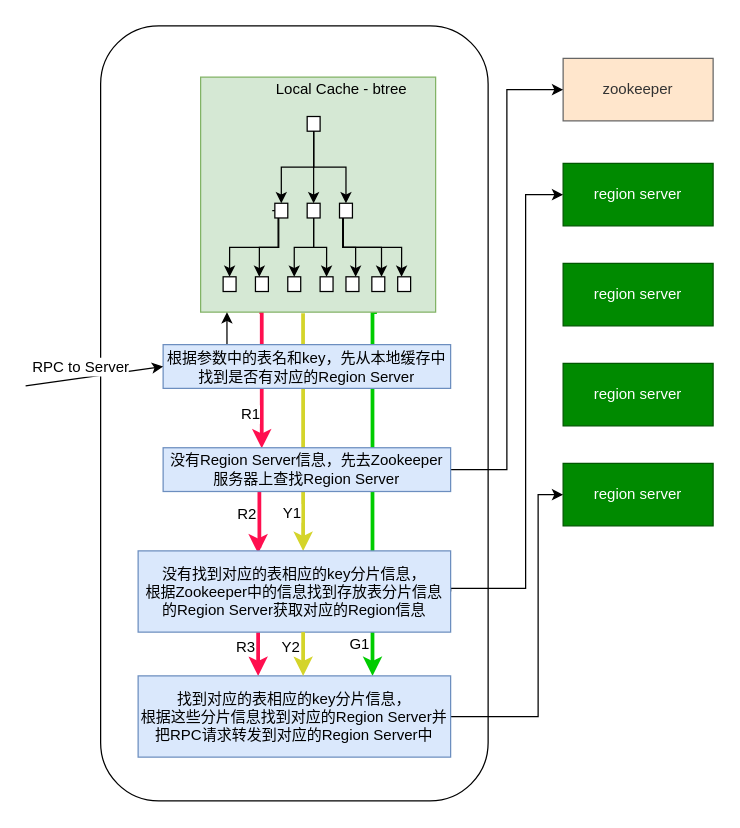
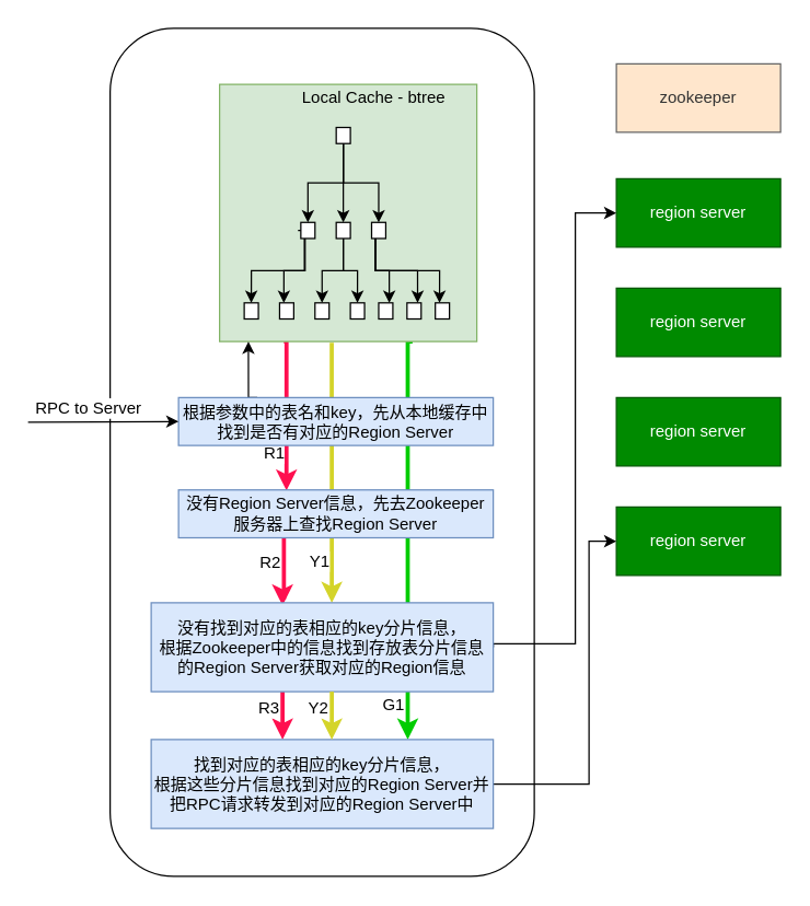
- <mxCell id="42" style="edgeStyle=orthogonalEdgeStyle;rounded=0;orthogonalLoop=1;jettySize=auto;html=1;exitX=1;exitY=0.5;exitDx=0;exitDy=0;entryX=0;entryY=0.5;entryDx=0;entryDy=0;" parent="1" source="45" target="11" edge="1"><mxGeometry relative="1" as="geometry" /></mxCell>
- <mxCell id="39" value="根据参数中的表名和key，先从本地缓存中找到是否有对应的Region Server" style="text;html=1;strokeColor=#6c8ebf;fillColor=#dae8fc;align=center;verticalAlign=middle;whiteSpace=wrap;rounded=0;" parent="1" vertex="1"><mxGeometry x="130" y="275" width="230" height="35" as="geometry" /></mxCell>
+ <mxCell id="39" value="根据参数中的表名和key，先从本地缓存中找到是否有对应的Region Server" style="text;html=1;strokeColor=#6c8ebf;fillColor=#dae8fc;align=center;verticalAlign=middle;whiteSpace=wrap;rounded=0;" parent="1" vertex="1"><mxGeometry x="130" y="290" width="230" height="35" as="geometry" /></mxCell>
